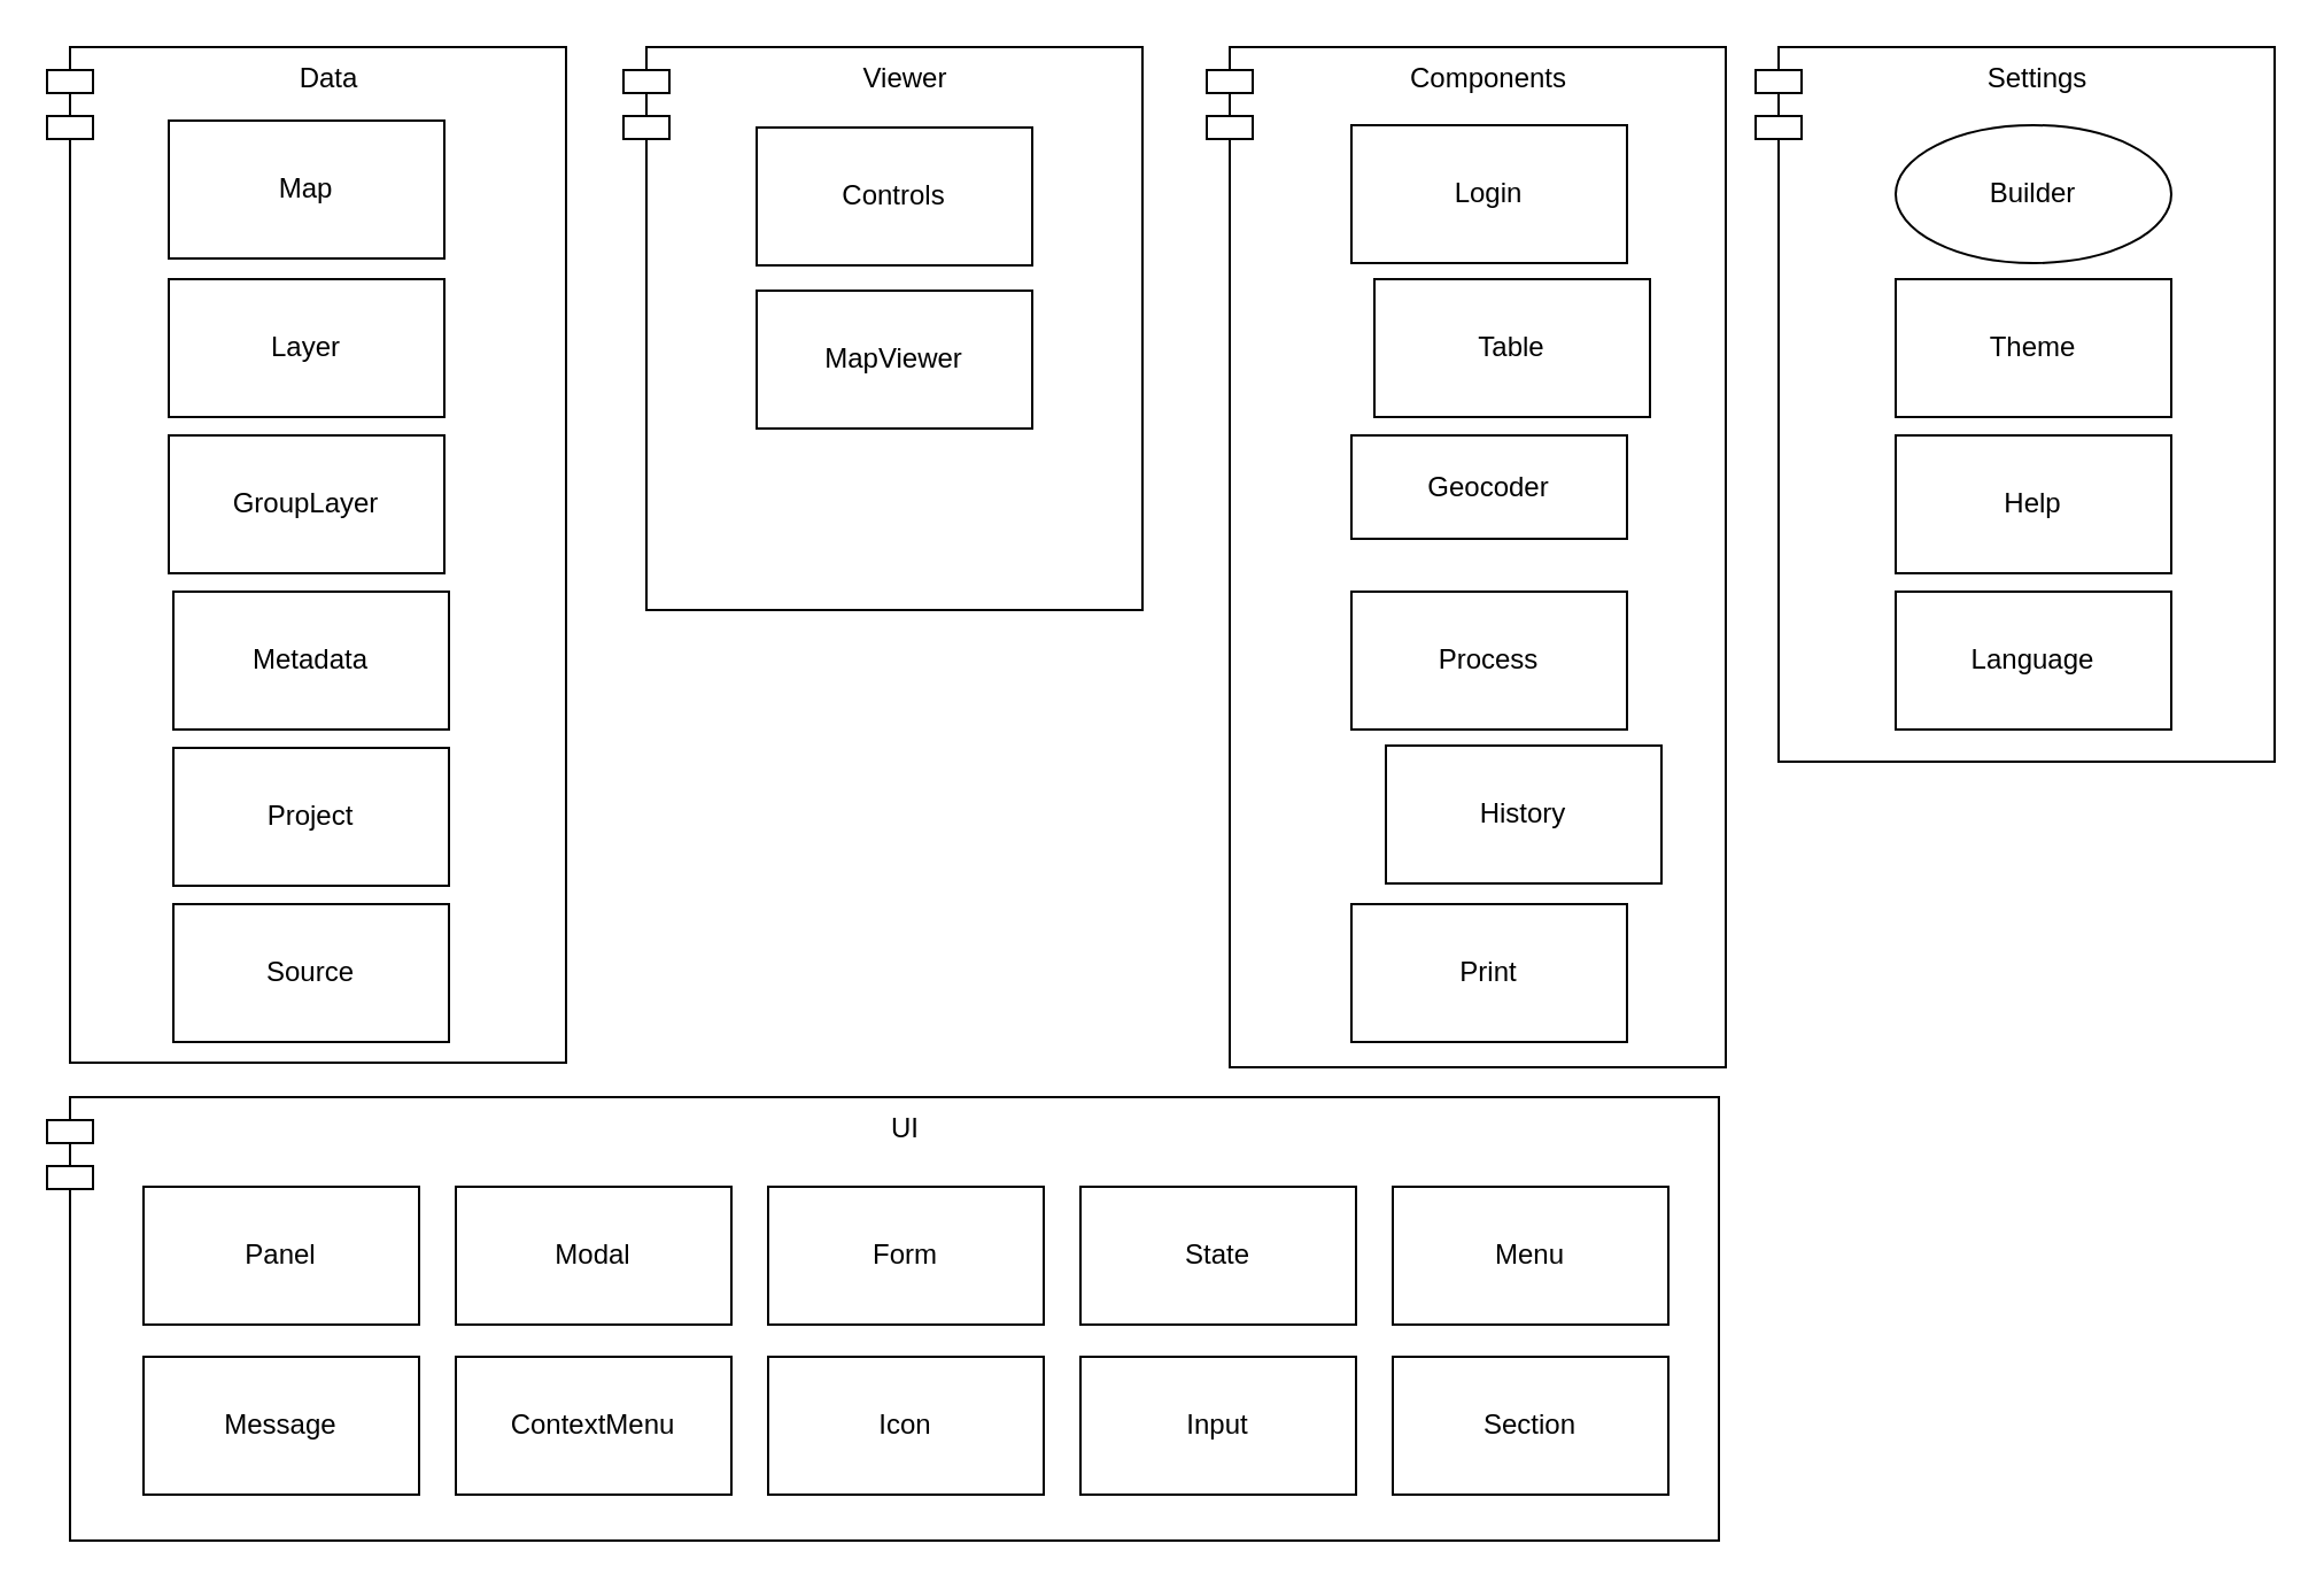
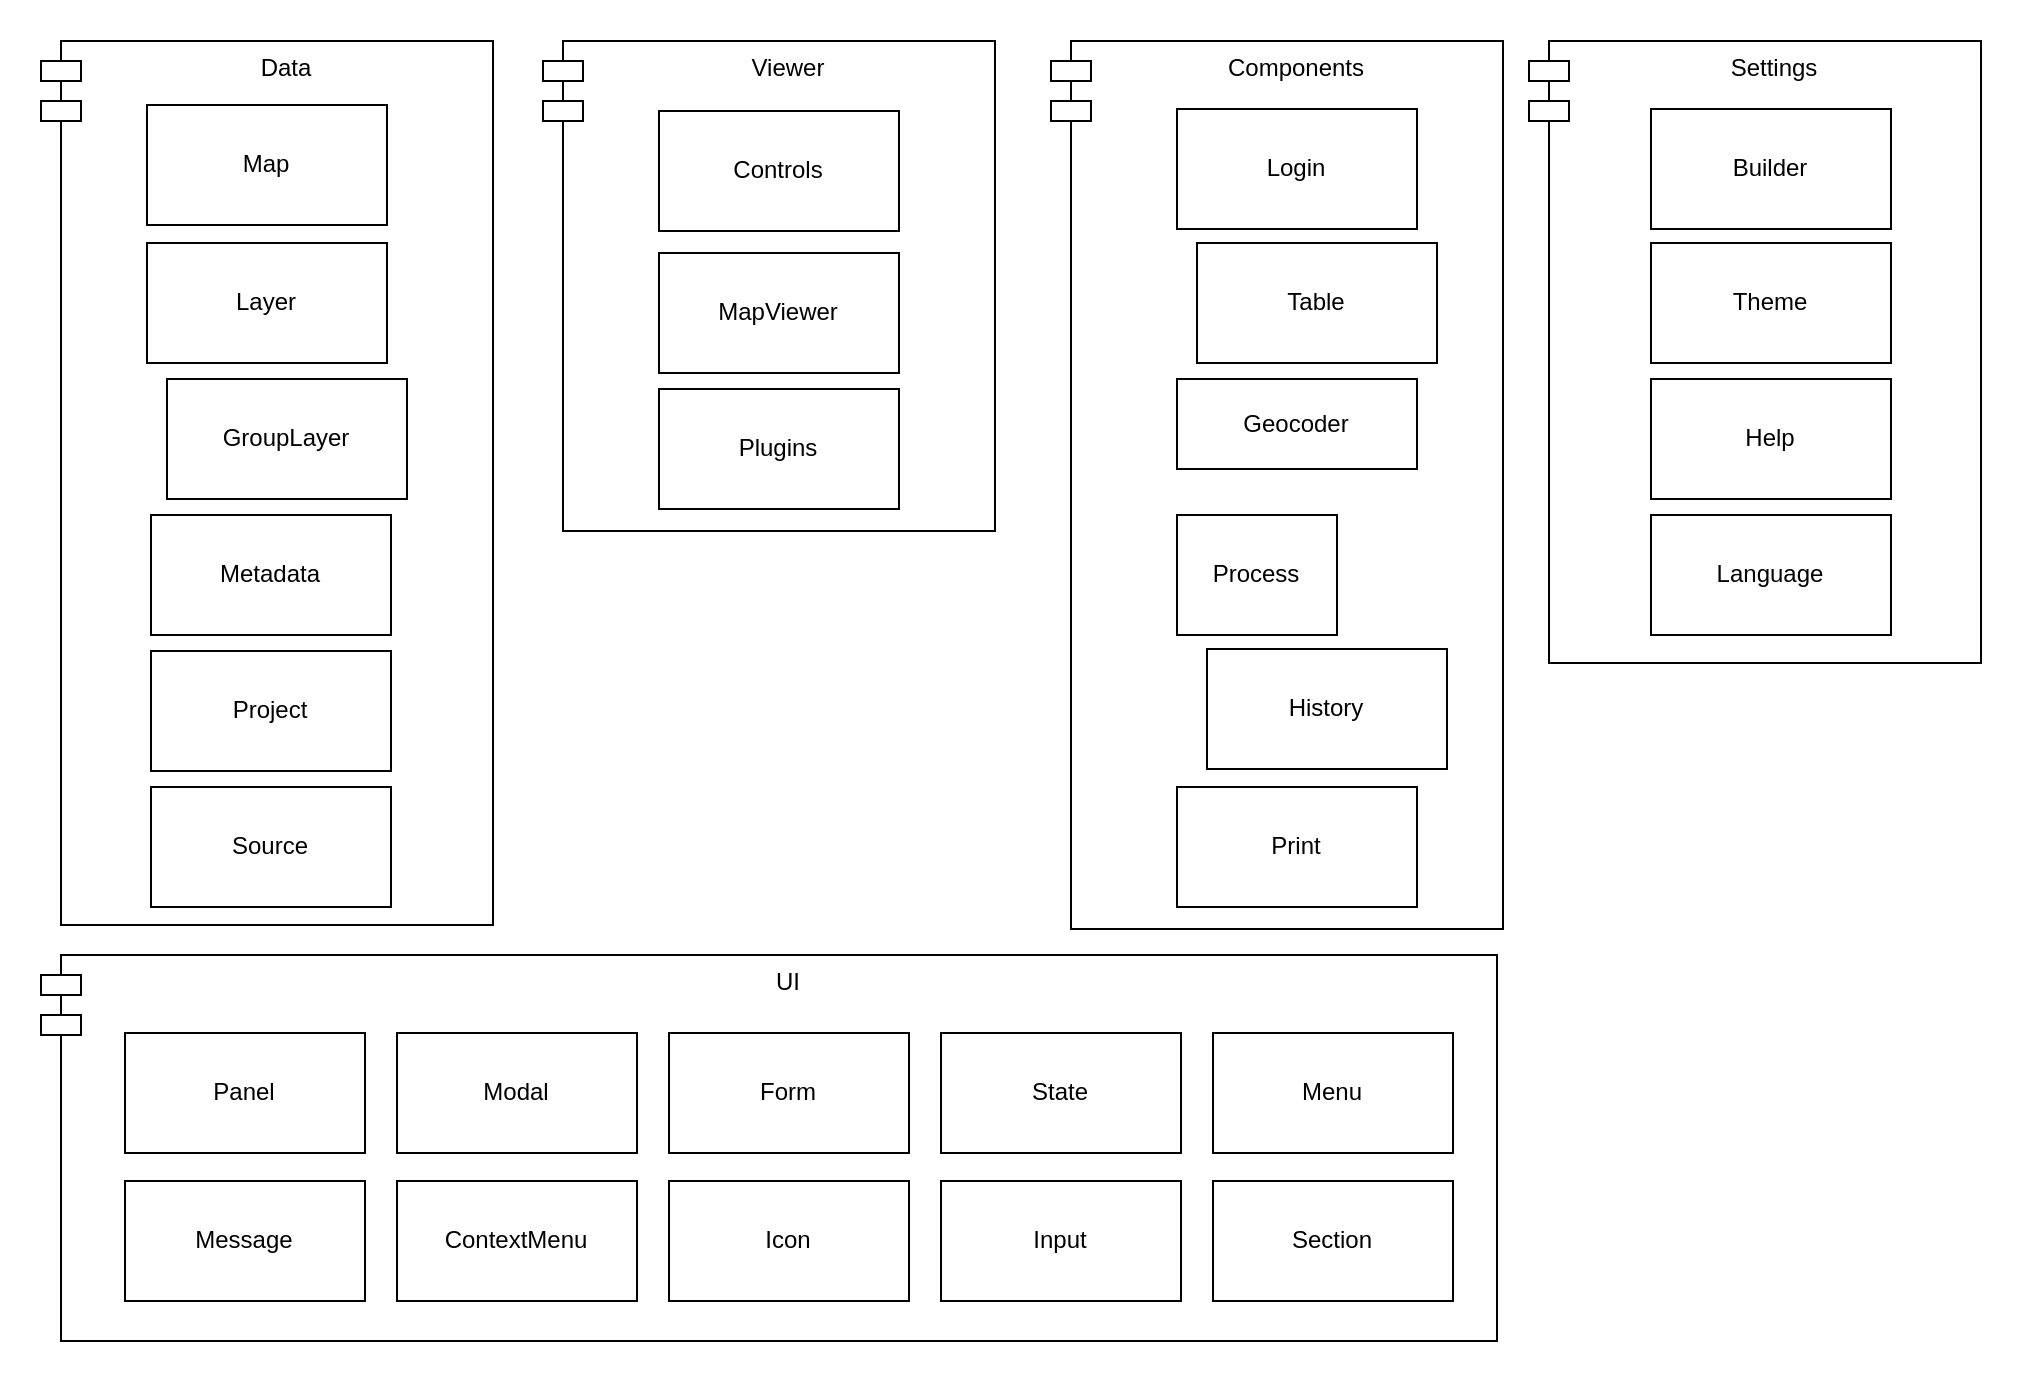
- <mxCell id="17" value="Builder" style="ellipse;whiteSpace=wrap;html=1;" parent="1" vertex="1"><mxGeometry x="825" y="54" width="120" height="60" as="geometry" /></mxCell>
+ <mxCell id="17" value="Builder" style="rounded=0;whiteSpace=wrap;html=1;" parent="1" vertex="1"><mxGeometry x="825" y="54" width="120" height="60" as="geometry" /></mxCell>
- <mxCell id="18" value="GroupLayer" style="rounded=0;whiteSpace=wrap;html=1;" parent="1" vertex="1"><mxGeometry x="73" y="189" width="120" height="60" as="geometry" /></mxCell>
+ <mxCell id="18" value="GroupLayer" style="rounded=0;whiteSpace=wrap;html=1;" parent="1" vertex="1"><mxGeometry x="83" y="189" width="120" height="60" as="geometry" /></mxCell>
+ <mxCell id="35" value="Plugins" style="rounded=0;whiteSpace=wrap;html=1;" parent="31" vertex="1"><mxGeometry x="58" y="174" width="120" height="60" as="geometry" /></mxCell>
- <mxCell id="8" value="Process" style="rounded=0;whiteSpace=wrap;html=1;" parent="1" vertex="1"><mxGeometry x="588" y="257" width="120" height="60" as="geometry" /></mxCell>
+ <mxCell id="8" value="Process" style="rounded=0;whiteSpace=wrap;html=1;" parent="1" vertex="1"><mxGeometry x="588" y="257" width="80" height="60" as="geometry" /></mxCell>
